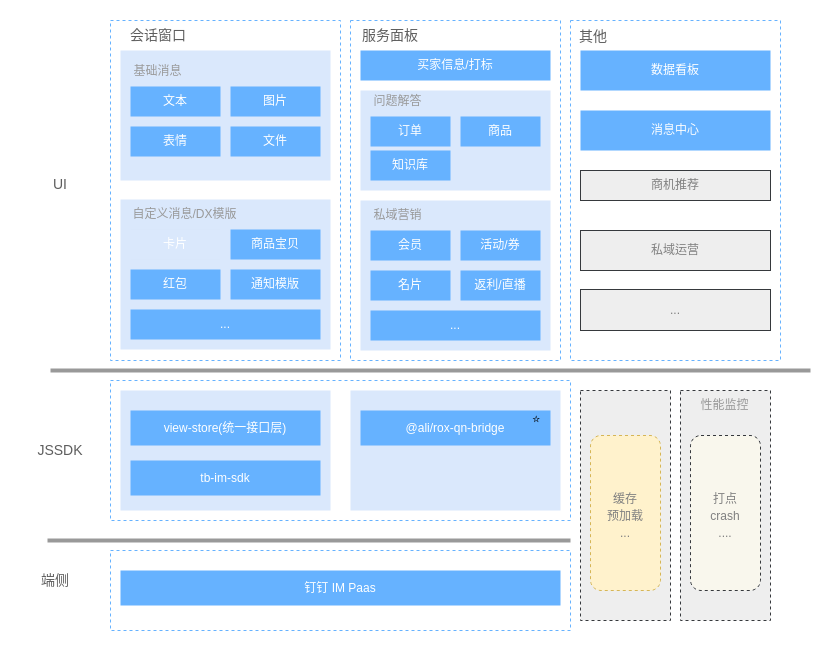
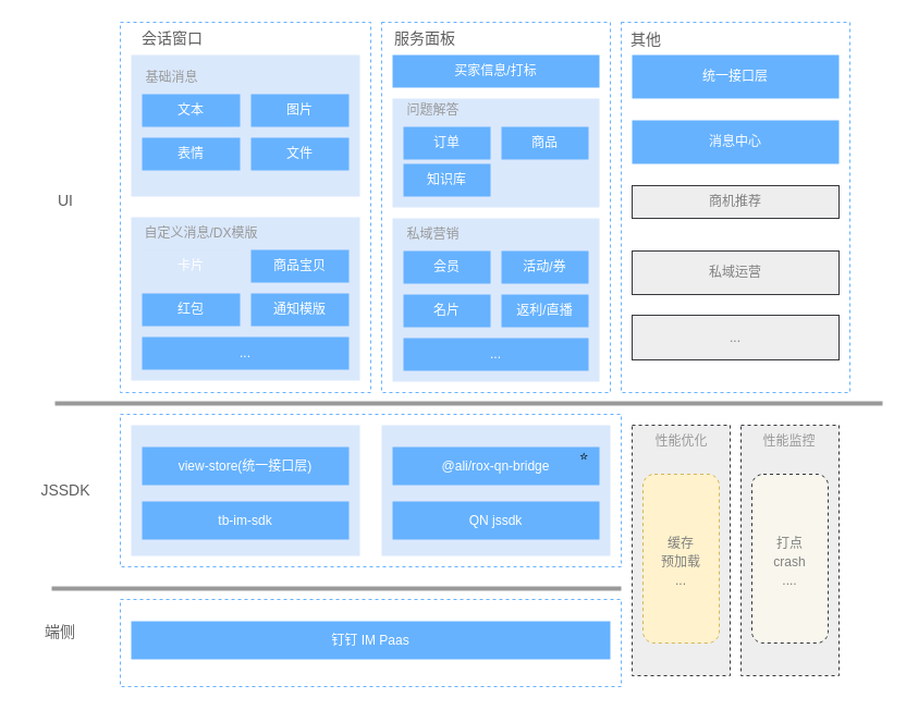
- <mxCell id="31" value="数据看板" style="rounded=0;whiteSpace=wrap;html=1;strokeColor=none;fillColor=#66B2FF;fontColor=#FFFFFF;" parent="1" vertex="1"><mxGeometry x="580" y="50" width="190" height="40" as="geometry" /></mxCell>
+ <mxCell id="31" value="统一接口层" style="rounded=0;whiteSpace=wrap;html=1;strokeColor=none;fillColor=#66B2FF;fontColor=#FFFFFF;" parent="1" vertex="1"><mxGeometry x="580" y="50" width="190" height="40" as="geometry" /></mxCell>
+ <mxCell id="54" value="性能优化" style="text;html=1;strokeColor=none;fillColor=none;align=center;verticalAlign=middle;whiteSpace=wrap;rounded=0;dashed=1;fontColor=#999999;" parent="1" vertex="1"><mxGeometry x="587.5" y="390" width="75" height="30" as="geometry" /></mxCell>
+ <mxCell id="48" value="QN jssdk" style="rounded=0;whiteSpace=wrap;html=1;strokeColor=none;fillColor=#66B2FF;fontColor=#ffffff;" parent="1" vertex="1"><mxGeometry x="360" y="460" width="190" height="35" as="geometry" /></mxCell>
